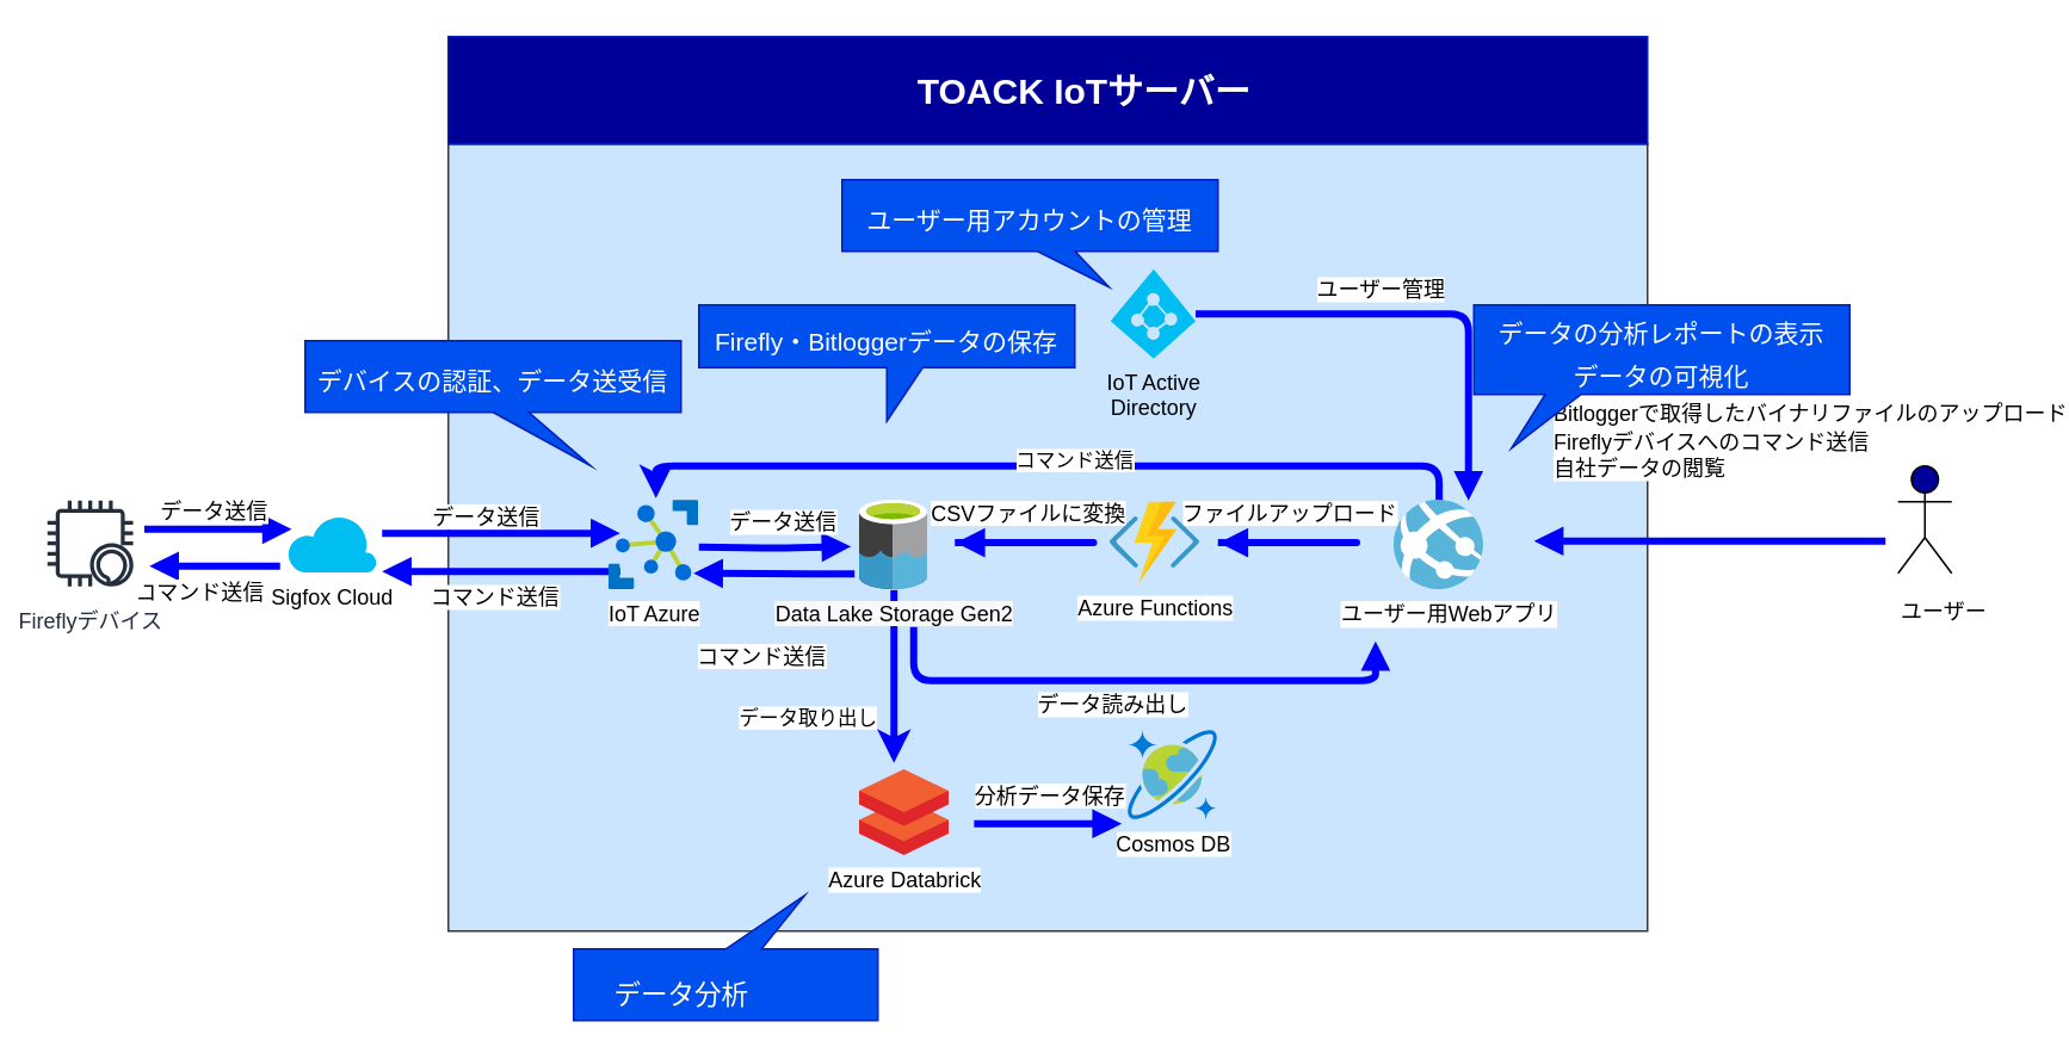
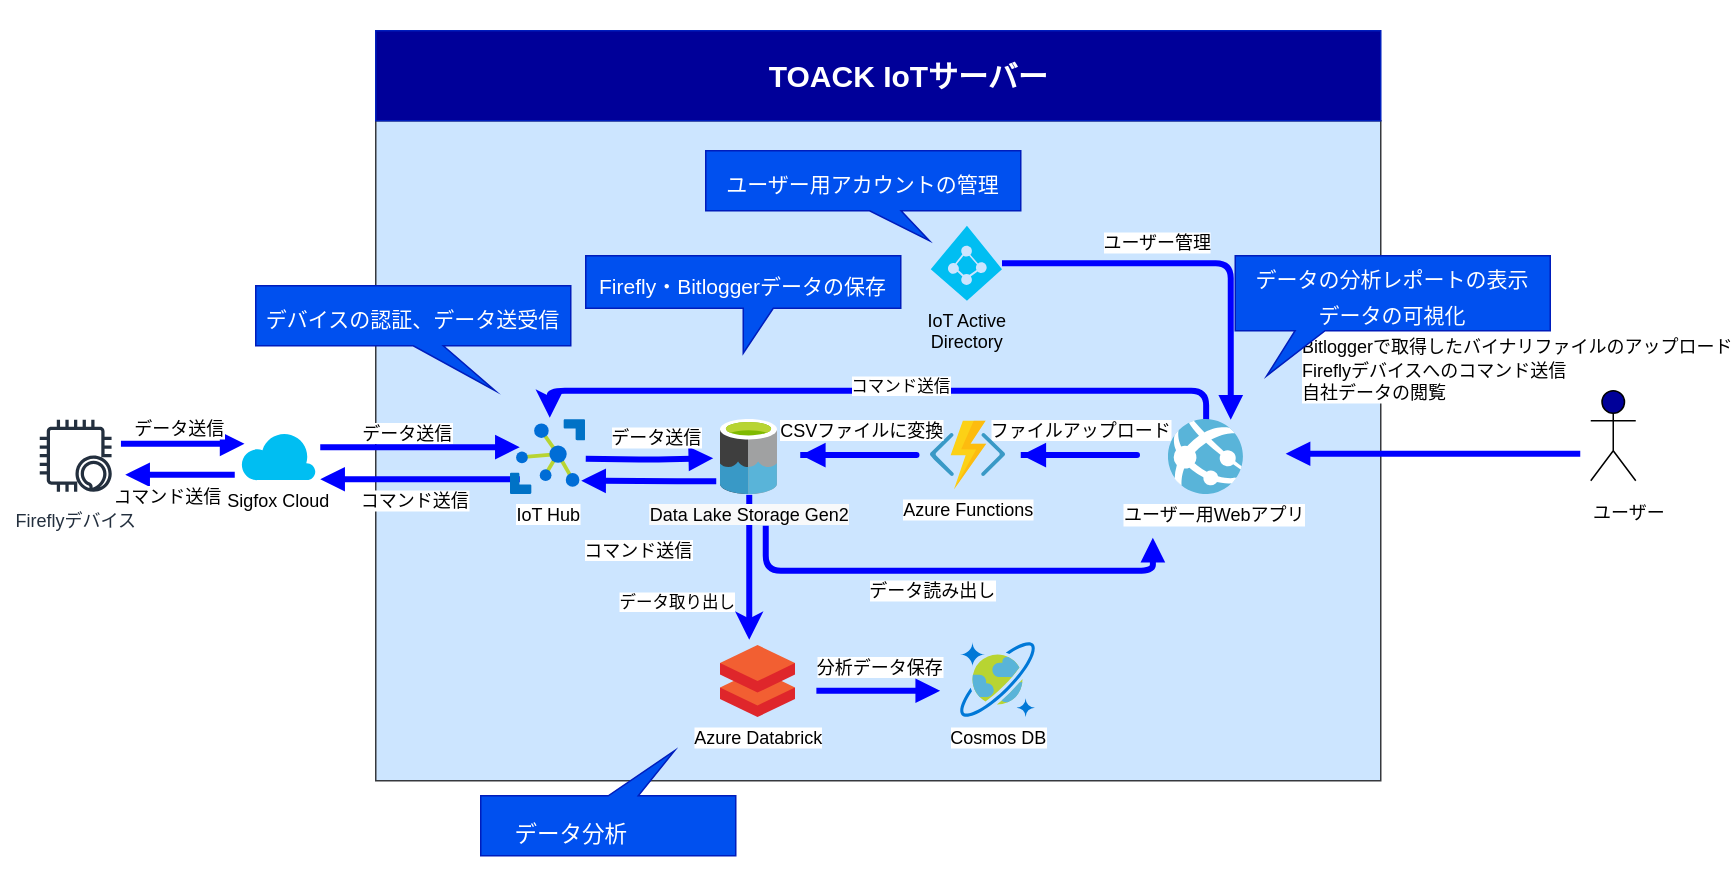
- <mxCell id="36" value="IoT Azure" style="aspect=fixed;html=1;points=[];align=center;image;fontSize=12;image=img/lib/mscae/Azure_IoT_Hub.svg;" parent="1" vertex="1"><mxGeometry x="340" y="279.38" width="50" height="50" as="geometry" /></mxCell>
+ <mxCell id="36" value="IoT Hub" style="aspect=fixed;html=1;points=[];align=center;image;fontSize=12;image=img/lib/mscae/Azure_IoT_Hub.svg;" parent="1" vertex="1"><mxGeometry x="340" y="279.38" width="50" height="50" as="geometry" /></mxCell>
- <mxCell id="43" value="Cosmos DB" style="aspect=fixed;html=1;points=[];align=center;image;fontSize=12;image=img/lib/mscae/CosmosDB.svg;" vertex="1" parent="1"><mxGeometry x="630" y="408" width="50" height="50" as="geometry" /></mxCell>
+ <mxCell id="43" value="Cosmos DB" style="aspect=fixed;html=1;points=[];align=center;image;fontSize=12;image=img/lib/mscae/CosmosDB.svg;" vertex="1" parent="1"><mxGeometry x="640" y="428" width="50" height="50" as="geometry" /></mxCell>
